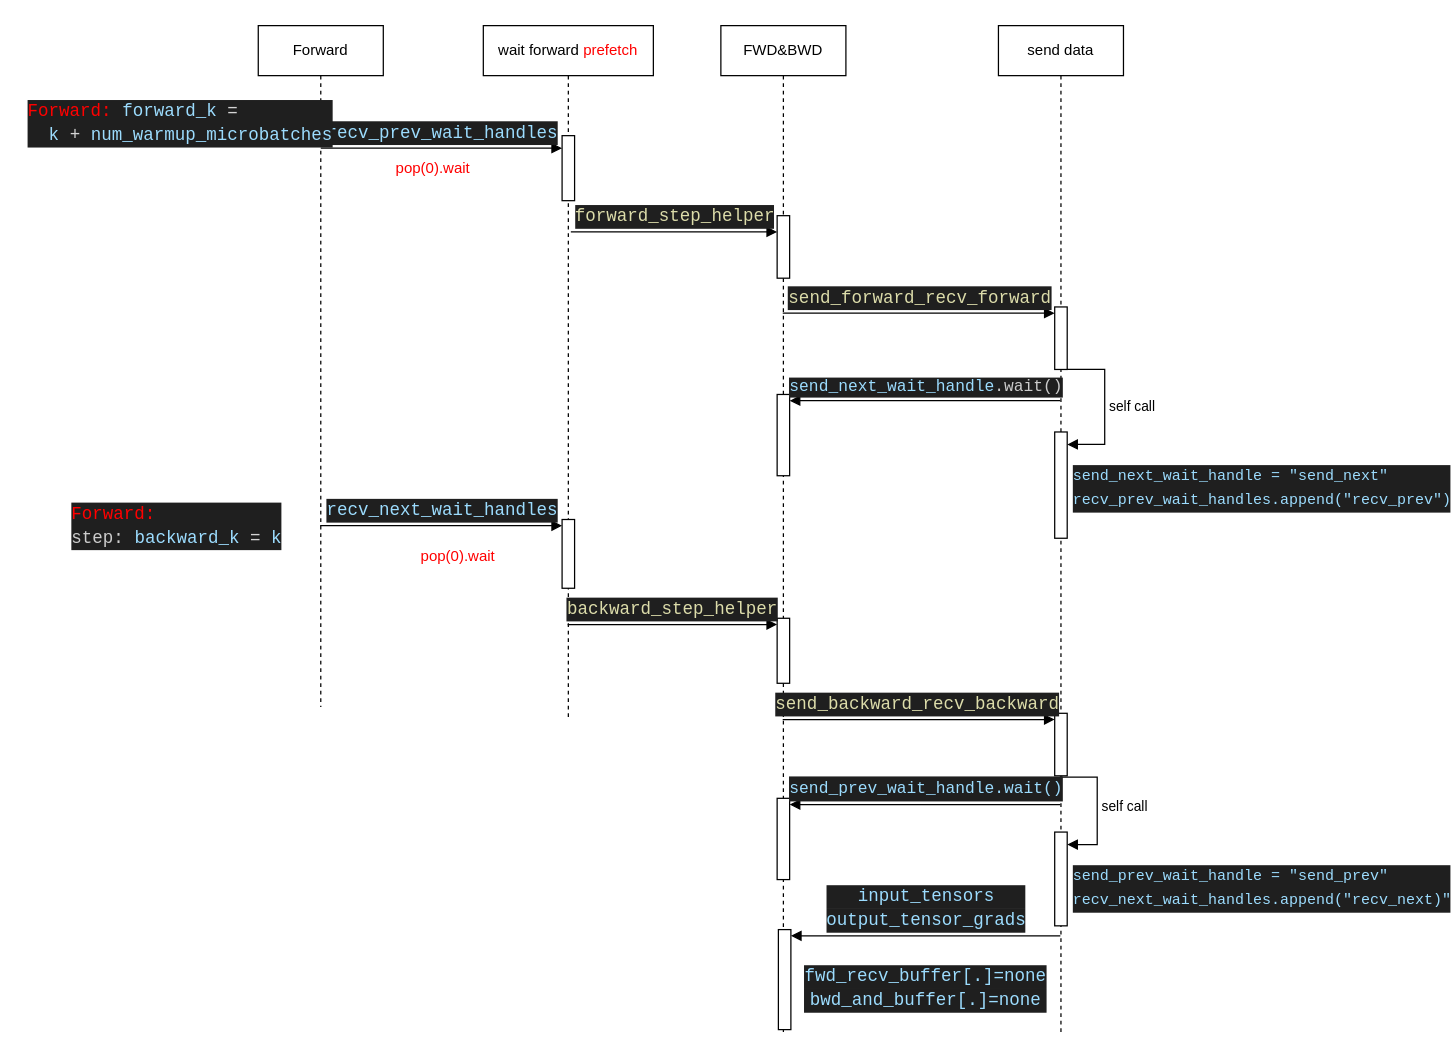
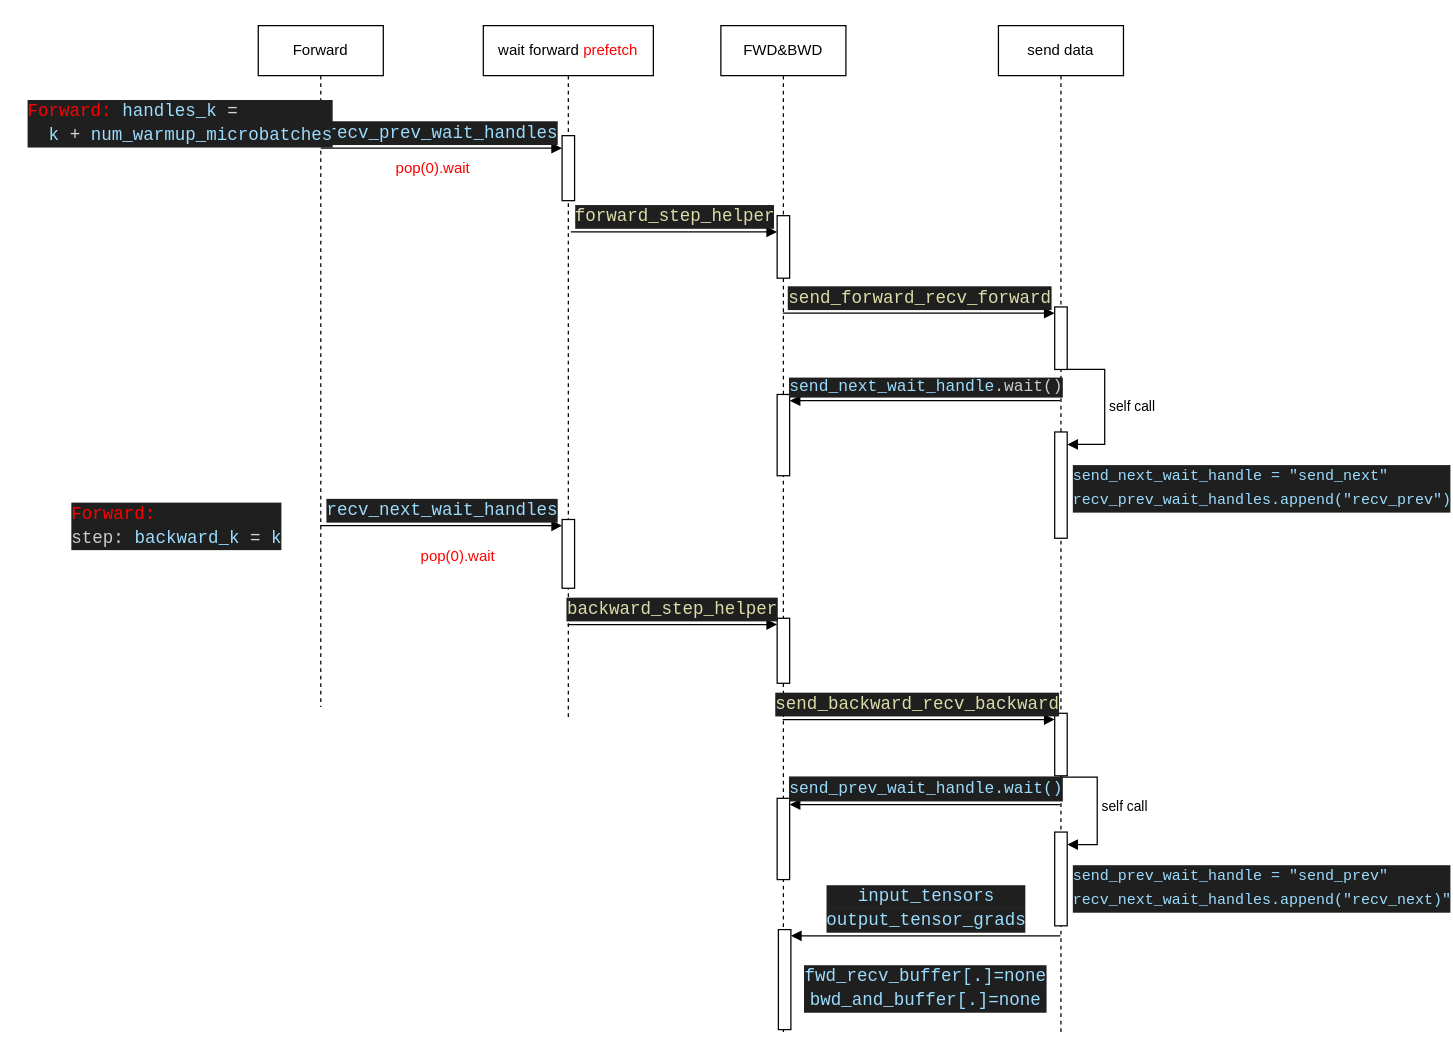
- <mxCell id="28" value="&lt;div style=&quot;background-color: rgb(31, 31, 31); font-family: Consolas, &amp;quot;Courier New&amp;quot;, monospace; font-weight: normal; font-size: 14px; line-height: 19px; white-space: pre;&quot;&gt;&lt;div style=&quot;&quot;&gt;&lt;font color=&quot;#ff0000&quot;&gt;Forward:&lt;/font&gt;&lt;span style=&quot;color: rgb(156, 220, 254);&quot;&gt; forward_k&lt;/span&gt;&lt;span style=&quot;color: rgb(204, 204, 204);&quot;&gt; &lt;/span&gt;&lt;span style=&quot;color: rgb(212, 212, 212);&quot;&gt;=&lt;/span&gt;&lt;span style=&quot;color: rgb(204, 204, 204);&quot;&gt; &lt;/span&gt;&lt;/div&gt;&lt;div style=&quot;color: rgb(204, 204, 204);&quot;&gt;&lt;span style=&quot;color: #9cdcfe;&quot;&gt;  k&lt;/span&gt;&lt;span style=&quot;color: #cccccc;&quot;&gt; &lt;/span&gt;&lt;span style=&quot;color: #d4d4d4;&quot;&gt;+&lt;/span&gt;&lt;span style=&quot;color: #cccccc;&quot;&gt; &lt;/span&gt;&lt;span style=&quot;color: #9cdcfe;&quot;&gt;num_warmup_microbatches&lt;/span&gt;&lt;/div&gt;&lt;/div&gt;" style="text;whiteSpace=wrap;html=1;" vertex="1" parent="1"><mxGeometry x="20" y="73" width="230" height="51" as="geometry" /></mxCell>
+ <mxCell id="28" value="&lt;div style=&quot;background-color: rgb(31, 31, 31); font-family: Consolas, &amp;quot;Courier New&amp;quot;, monospace; font-weight: normal; font-size: 14px; line-height: 19px; white-space: pre;&quot;&gt;&lt;div style=&quot;&quot;&gt;&lt;font color=&quot;#ff0000&quot;&gt;Forward:&lt;/font&gt;&lt;span style=&quot;color: rgb(156, 220, 254);&quot;&gt; handles_k&lt;/span&gt;&lt;span style=&quot;color: rgb(204, 204, 204);&quot;&gt; &lt;/span&gt;&lt;span style=&quot;color: rgb(212, 212, 212);&quot;&gt;=&lt;/span&gt;&lt;span style=&quot;color: rgb(204, 204, 204);&quot;&gt; &lt;/span&gt;&lt;/div&gt;&lt;div style=&quot;color: rgb(204, 204, 204);&quot;&gt;&lt;span style=&quot;color: #9cdcfe;&quot;&gt;  k&lt;/span&gt;&lt;span style=&quot;color: #cccccc;&quot;&gt; &lt;/span&gt;&lt;span style=&quot;color: #d4d4d4;&quot;&gt;+&lt;/span&gt;&lt;span style=&quot;color: #cccccc;&quot;&gt; &lt;/span&gt;&lt;span style=&quot;color: #9cdcfe;&quot;&gt;num_warmup_microbatches&lt;/span&gt;&lt;/div&gt;&lt;/div&gt;" style="text;whiteSpace=wrap;html=1;" vertex="1" parent="1"><mxGeometry x="20" y="73" width="230" height="51" as="geometry" /></mxCell>
